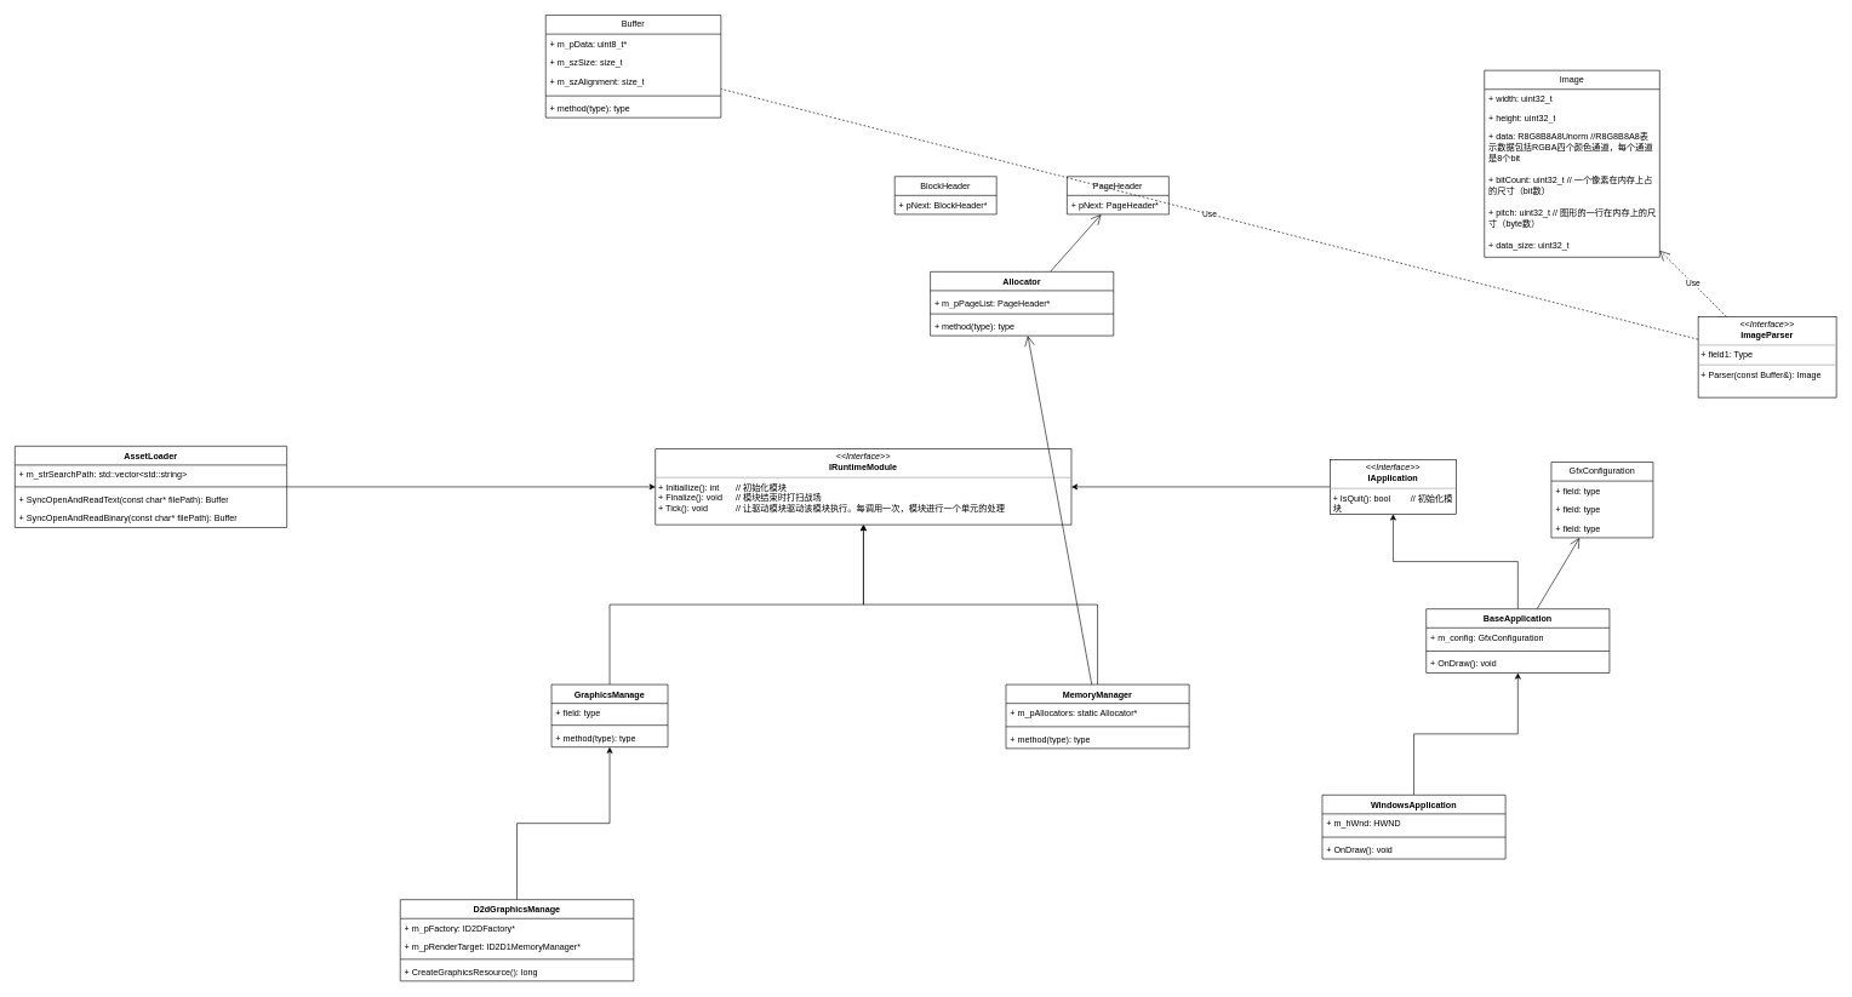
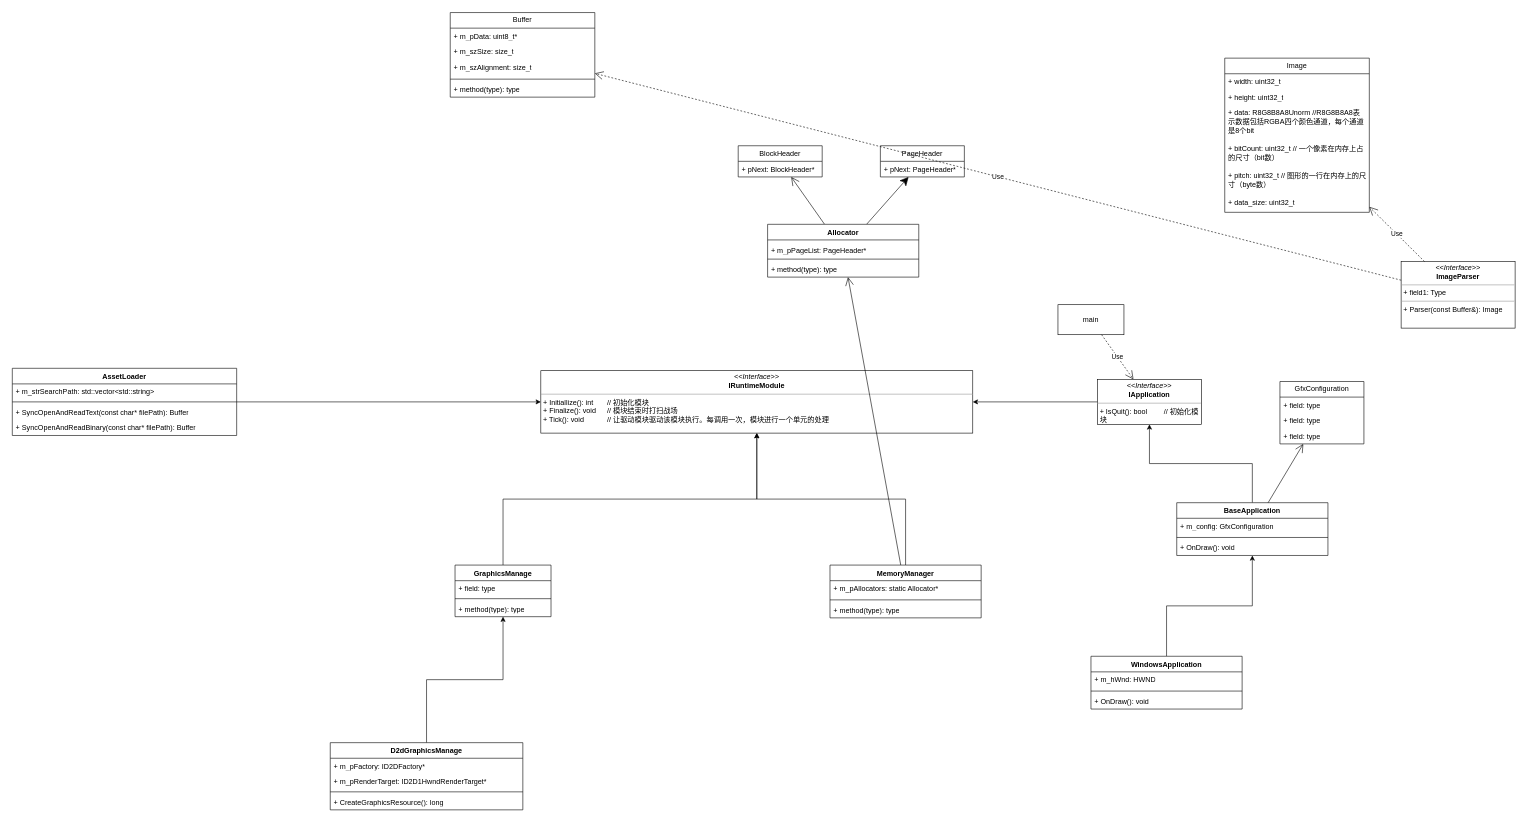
- <mxCell id="43" value="Use" style="endArrow=none;endSize=12;dashed=1;html=1;rounded=0;" parent="1" source="28" target="36" edge="1"><mxGeometry width="160" relative="1" as="geometry"><mxPoint x="2368" y="385" as="sourcePoint" /><mxPoint x="2292" y="327" as="targetPoint" /></mxGeometry></mxCell>
+ <mxCell id="43" value="Use" style="endArrow=open;endSize=12;dashed=1;html=1;rounded=0;" parent="1" source="28" target="36" edge="1"><mxGeometry width="160" relative="1" as="geometry"><mxPoint x="2368" y="385" as="sourcePoint" /><mxPoint x="2292" y="327" as="targetPoint" /></mxGeometry></mxCell>
- <mxCell id="23" value="" style="endArrow=open;endFill=1;endSize=12;html=1;rounded=0;" parent="1" source="24" target="20" edge="1"><mxGeometry width="160" relative="1" as="geometry"><mxPoint x="1478.369" y="372" as="sourcePoint" /><mxPoint x="1331" y="304" as="targetPoint" /></mxGeometry></mxCell>
+ <mxCell id="23" value="" style="endArrow=classic;endFill=1;endSize=12;html=1;rounded=0;" parent="1" source="24" target="20" edge="1"><mxGeometry width="160" relative="1" as="geometry"><mxPoint x="1478.369" y="372" as="sourcePoint" /><mxPoint x="1331" y="304" as="targetPoint" /></mxGeometry></mxCell>
+ <mxCell id="22" value="" style="endArrow=open;endFill=1;endSize=12;html=1;rounded=0;" parent="1" source="24" target="18" edge="1"><mxGeometry width="160" relative="1" as="geometry"><mxPoint x="1406.792" y="372" as="sourcePoint" /><mxPoint x="1368" y="323" as="targetPoint" /></mxGeometry></mxCell>
+ <mxCell id="5" value="main" style="html=1;whiteSpace=wrap;" parent="1" vertex="1"><mxGeometry x="1763" y="507" width="110" height="50" as="geometry" /></mxCell>
+ <mxCell id="6" value="Use" style="endArrow=open;endSize=12;dashed=1;html=1;rounded=0;" parent="1" source="5" target="4" edge="1"><mxGeometry width="160" relative="1" as="geometry"><mxPoint x="1472" y="829" as="sourcePoint" /><mxPoint x="1804" y="1102" as="targetPoint" /></mxGeometry></mxCell>
- <mxCell id="2" value="&lt;p style=&quot;margin:0px;margin-top:4px;text-align:center;&quot;&gt;&lt;i&gt;&amp;lt;&amp;lt;Interface&amp;gt;&amp;gt;&lt;/i&gt;&lt;br&gt;&lt;b&gt;IRuntimeModule&lt;/b&gt;&lt;/p&gt;&lt;hr size=&quot;1&quot;&gt;&lt;p style=&quot;margin:0px;margin-left:4px;&quot;&gt;+ Initiallize(): int&amp;nbsp;&lt;span style=&quot;&quot;&gt;&lt;span style=&quot;white-space: pre;&quot;&gt;&amp;nbsp;&amp;nbsp;&amp;nbsp;&amp;nbsp;&lt;span style=&quot;white-space: pre;&quot;&gt;&#09;&lt;/span&gt;&lt;/span&gt;&lt;/span&gt;// 初始化模块&lt;br&gt;+ Finalize(): void&lt;span style=&quot;&quot;&gt;&lt;span style=&quot;white-space: pre;&quot;&gt;&amp;nbsp;&amp;nbsp;&amp;nbsp;&lt;span style=&quot;white-space: pre;&quot;&gt;&#09;&lt;/span&gt;&lt;/span&gt;&lt;/span&gt;// 模块结束时打扫战场&lt;/p&gt;&lt;p style=&quot;margin:0px;margin-left:4px;&quot;&gt;+ Tick(): void&amp;nbsp;&lt;span style=&quot;&quot;&gt;&lt;span style=&quot;white-space: pre;&quot;&gt;&amp;nbsp;&amp;nbsp;&amp;nbsp;&amp;nbsp;&lt;/span&gt;&lt;/span&gt;&lt;span style=&quot;&quot;&gt;&lt;span style=&quot;white-space: pre;&quot;&gt;&amp;nbsp;&amp;nbsp;&amp;nbsp;&amp;nbsp;&lt;span style=&quot;white-space: pre;&quot;&gt;&#09;&lt;/span&gt;&lt;/span&gt;&lt;/span&gt;// 让驱动模块驱动该模块执行。每调用一次，模块进行一个单元的处理&lt;/p&gt;" style="verticalAlign=top;align=left;overflow=fill;fontSize=12;fontFamily=Helvetica;html=1;whiteSpace=wrap;" parent="1" vertex="1"><mxGeometry x="901" y="617" width="572" height="104" as="geometry" /></mxCell>
+ <mxCell id="2" value="&lt;p style=&quot;margin:0px;margin-top:4px;text-align:center;&quot;&gt;&lt;i&gt;&amp;lt;&amp;lt;Interface&amp;gt;&amp;gt;&lt;/i&gt;&lt;br&gt;&lt;b&gt;IRuntimeModule&lt;/b&gt;&lt;/p&gt;&lt;hr size=&quot;1&quot;&gt;&lt;p style=&quot;margin:0px;margin-left:4px;&quot;&gt;+ Initiallize(): int&amp;nbsp;&lt;span style=&quot;&quot;&gt;&lt;span style=&quot;white-space: pre;&quot;&gt;&amp;nbsp;&amp;nbsp;&amp;nbsp;&amp;nbsp;&lt;span style=&quot;white-space: pre;&quot;&gt;&#09;&lt;/span&gt;&lt;/span&gt;&lt;/span&gt;// 初始化模块&lt;br&gt;+ Finalize(): void&lt;span style=&quot;&quot;&gt;&lt;span style=&quot;white-space: pre;&quot;&gt;&amp;nbsp;&amp;nbsp;&amp;nbsp;&lt;span style=&quot;white-space: pre;&quot;&gt;&#09;&lt;/span&gt;&lt;/span&gt;&lt;/span&gt;// 模块结束时打扫战场&lt;/p&gt;&lt;p style=&quot;margin:0px;margin-left:4px;&quot;&gt;+ Tick(): void&amp;nbsp;&lt;span style=&quot;&quot;&gt;&lt;span style=&quot;white-space: pre;&quot;&gt;&amp;nbsp;&amp;nbsp;&amp;nbsp;&amp;nbsp;&lt;/span&gt;&lt;/span&gt;&lt;span style=&quot;&quot;&gt;&lt;span style=&quot;white-space: pre;&quot;&gt;&amp;nbsp;&amp;nbsp;&amp;nbsp;&amp;nbsp;&lt;span style=&quot;white-space: pre;&quot;&gt;&#09;&lt;/span&gt;&lt;/span&gt;&lt;/span&gt;// 让驱动模块驱动该模块执行。每调用一次，模块进行一个单元的处理&lt;/p&gt;" style="verticalAlign=top;align=left;overflow=fill;fontSize=12;fontFamily=Helvetica;html=1;whiteSpace=wrap;" parent="1" vertex="1"><mxGeometry x="901" y="617" width="720" height="104" as="geometry" /></mxCell>
- <mxCell id="62" value="+ m_pRenderTarget: ID2D1MemoryManager*" style="text;strokeColor=none;fillColor=none;align=left;verticalAlign=top;spacingLeft=4;spacingRight=4;overflow=hidden;rotatable=0;points=[[0,0.5],[1,0.5]];portConstraint=eastwest;whiteSpace=wrap;html=1;" parent="60" vertex="1"><mxGeometry y="52" width="321" height="26" as="geometry" /></mxCell>
+ <mxCell id="62" value="+ m_pRenderTarget: ID2D1HwndRenderTarget*" style="text;strokeColor=none;fillColor=none;align=left;verticalAlign=top;spacingLeft=4;spacingRight=4;overflow=hidden;rotatable=0;points=[[0,0.5],[1,0.5]];portConstraint=eastwest;whiteSpace=wrap;html=1;" parent="60" vertex="1"><mxGeometry y="52" width="321" height="26" as="geometry" /></mxCell>
